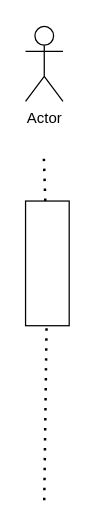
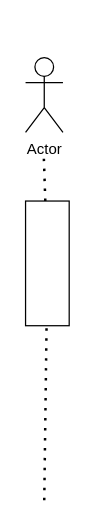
- <mxCell id="2" value="Actor" style="shape=umlActor;verticalLabelPosition=bottom;verticalAlign=top;html=1;" parent="1" vertex="1"><mxGeometry x="20" y="20" width="30" height="60" as="geometry" /></mxCell>
+ <mxCell id="2" value="Actor" style="shape=umlActor;verticalLabelPosition=bottom;verticalAlign=top;html=1;" parent="1" vertex="1"><mxGeometry x="20" y="45" width="30" height="60" as="geometry" /></mxCell>
